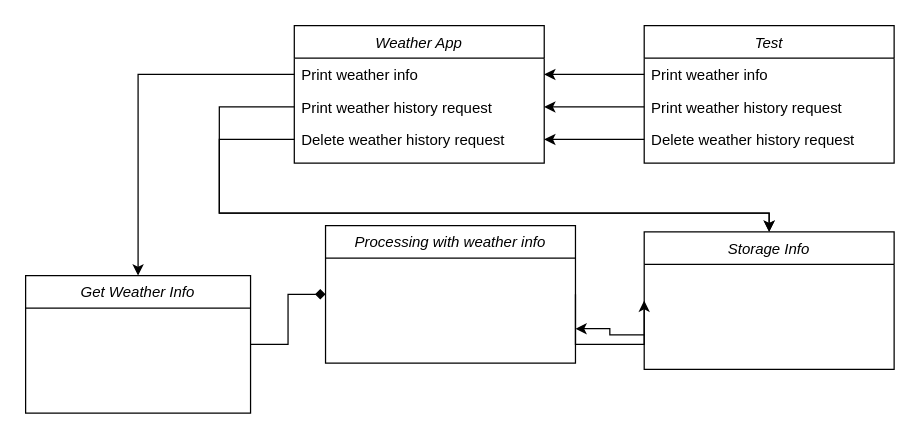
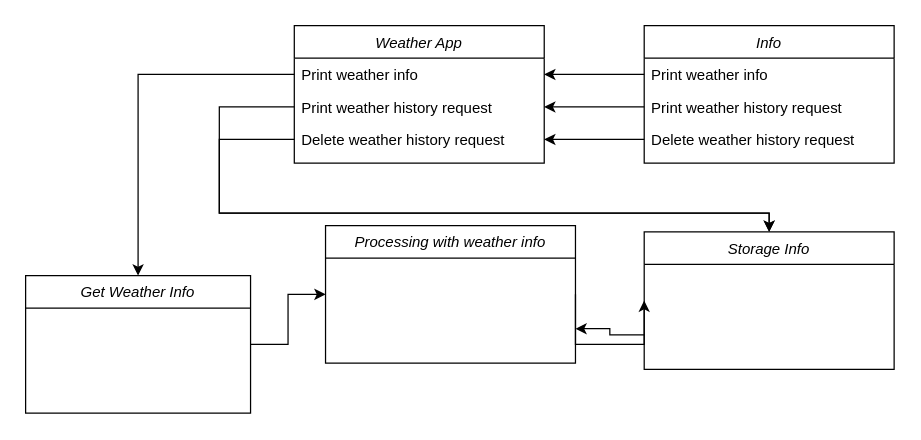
- <mxCell id="6" value="Test" style="swimlane;fontStyle=2;align=center;verticalAlign=top;childLayout=stackLayout;horizontal=1;startSize=26;horizontalStack=0;resizeParent=1;resizeLast=0;collapsible=1;marginBottom=0;rounded=0;shadow=0;strokeWidth=1;" parent="1" vertex="1"><mxGeometry x="515" y="20" width="200" height="110" as="geometry"><mxRectangle x="230" y="140" width="160" height="26" as="alternateBounds" /></mxGeometry></mxCell>
+ <mxCell id="6" value="Info" style="swimlane;fontStyle=2;align=center;verticalAlign=top;childLayout=stackLayout;horizontal=1;startSize=26;horizontalStack=0;resizeParent=1;resizeLast=0;collapsible=1;marginBottom=0;rounded=0;shadow=0;strokeWidth=1;" parent="1" vertex="1"><mxGeometry x="515" y="20" width="200" height="110" as="geometry"><mxRectangle x="230" y="140" width="160" height="26" as="alternateBounds" /></mxGeometry></mxCell>
- <mxCell id="13" style="edgeStyle=orthogonalEdgeStyle;rounded=0;orthogonalLoop=1;jettySize=auto;html=1;exitX=1;exitY=0.5;exitDx=0;exitDy=0;entryX=0;entryY=0.5;entryDx=0;entryDy=0;endArrow=diamond;" parent="1" source="14" target="18" edge="1"><mxGeometry relative="1" as="geometry" /></mxCell>
+ <mxCell id="13" style="edgeStyle=orthogonalEdgeStyle;rounded=0;orthogonalLoop=1;jettySize=auto;html=1;exitX=1;exitY=0.5;exitDx=0;exitDy=0;entryX=0;entryY=0.5;entryDx=0;entryDy=0;" parent="1" source="14" target="18" edge="1"><mxGeometry relative="1" as="geometry" /></mxCell>
